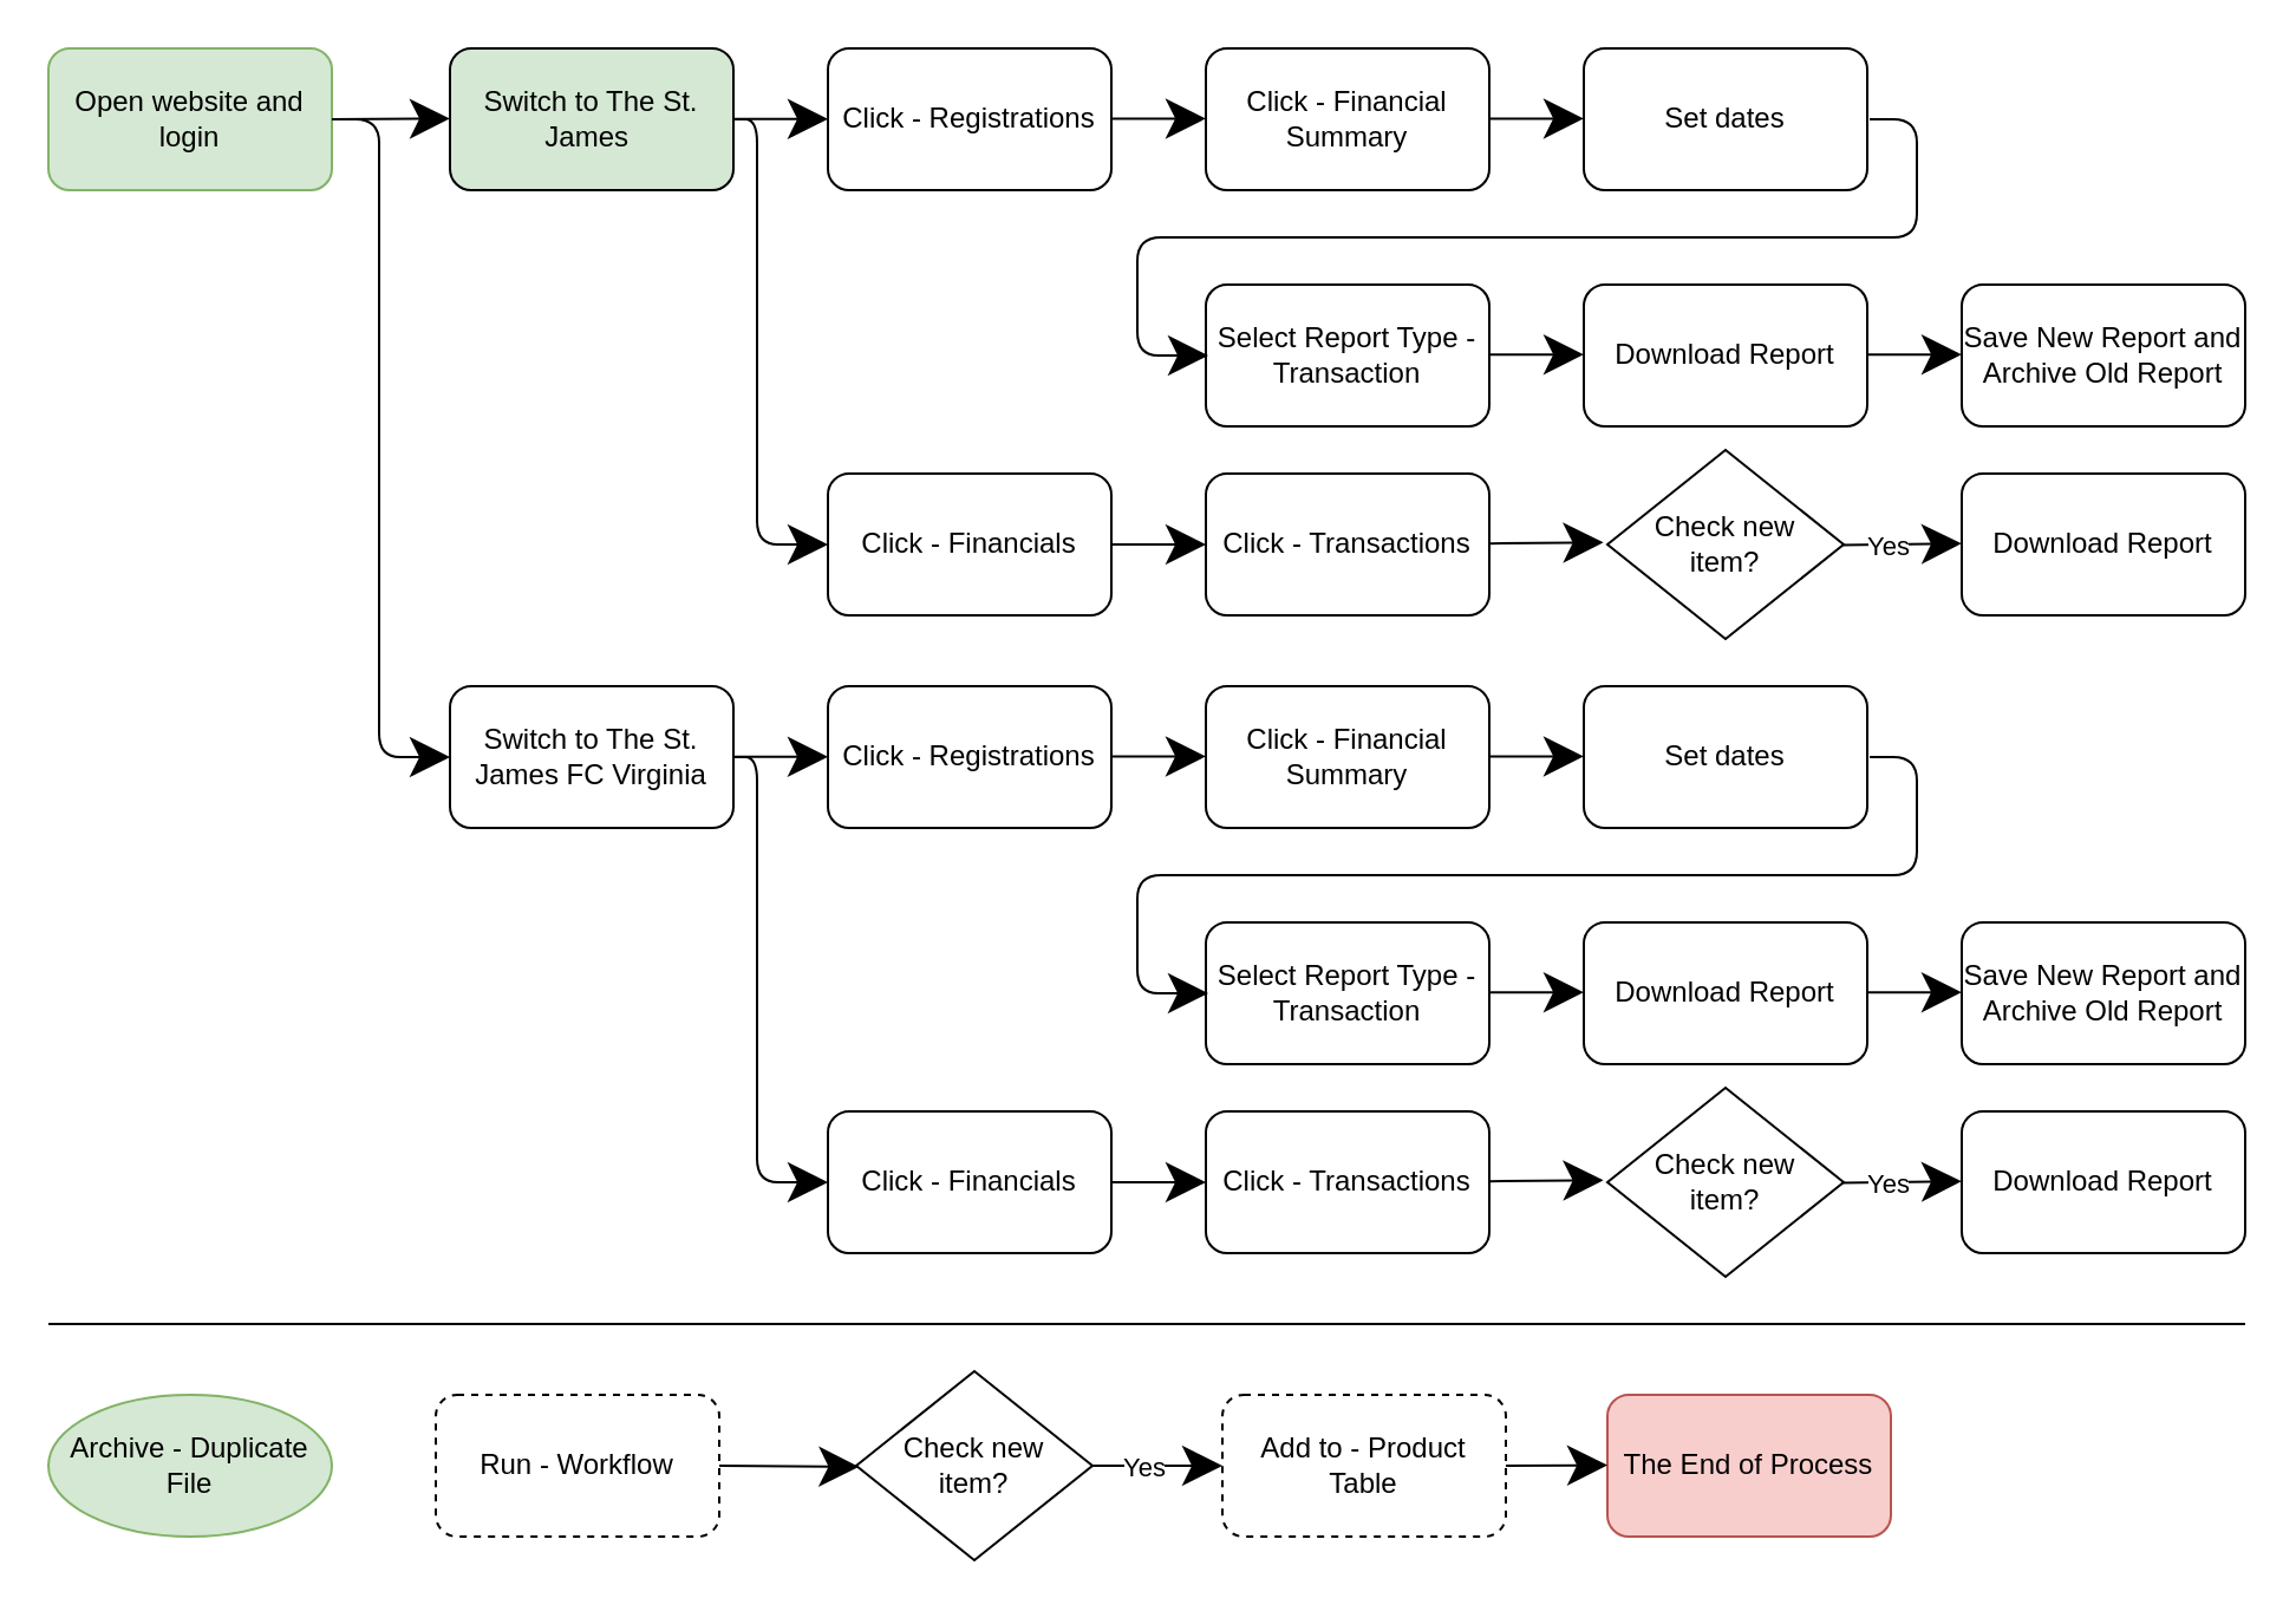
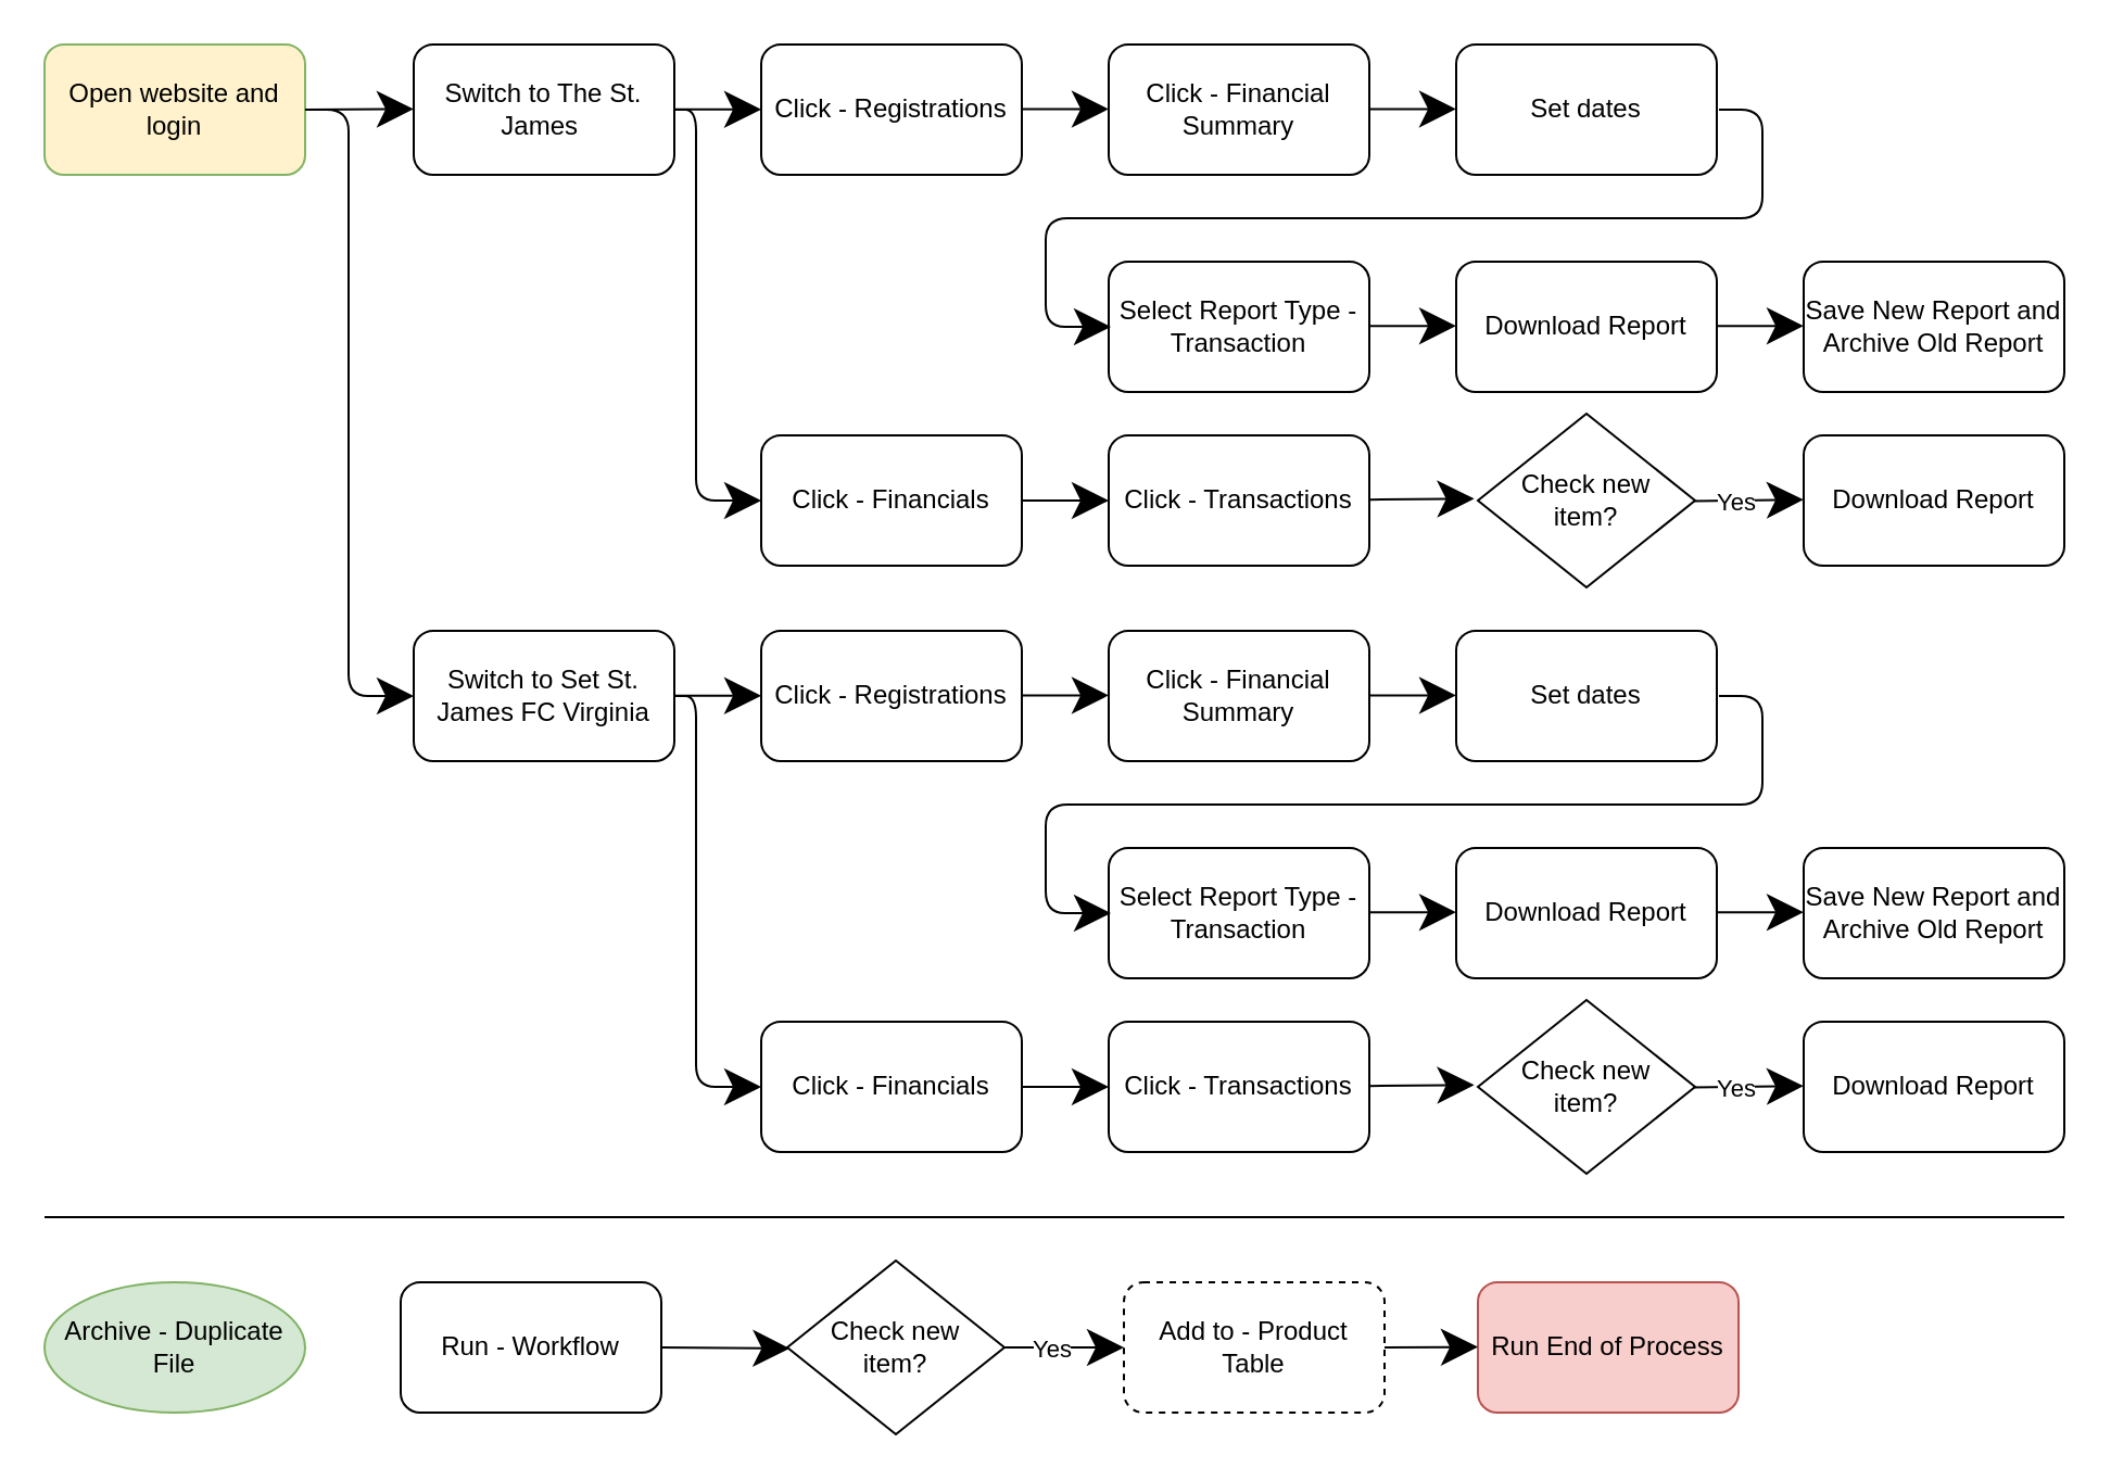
- <mxCell id="30" value="Open website and login" style="rounded=1;whiteSpace=wrap;html=1;hachureGap=4;pointerEvents=0;fillColor=#d5e8d4;strokeColor=#82b366;" vertex="1" parent="1"><mxGeometry x="20" y="20" width="120" height="60" as="geometry" /></mxCell>
+ <mxCell id="30" value="Open website and login" style="rounded=1;whiteSpace=wrap;html=1;hachureGap=4;pointerEvents=0;fillColor=#fff2cc;strokeColor=#82b366;" vertex="1" parent="1"><mxGeometry x="20" y="20" width="120" height="60" as="geometry" /></mxCell>
- <mxCell id="21" value="Switch to The St. James&amp;nbsp;" style="rounded=1;whiteSpace=wrap;html=1;hachureGap=4;pointerEvents=0;fillColor=#d5e8d4;" vertex="1" parent="1"><mxGeometry x="190" y="20" width="120" height="60" as="geometry" /></mxCell>
+ <mxCell id="21" value="Switch to The St. James&amp;nbsp;" style="rounded=1;whiteSpace=wrap;html=1;hachureGap=4;pointerEvents=0;" vertex="1" parent="1"><mxGeometry x="190" y="20" width="120" height="60" as="geometry" /></mxCell>
- <mxCell id="54" value="Switch to The St. James FC Virginia" style="rounded=1;whiteSpace=wrap;html=1;hachureGap=4;pointerEvents=0;" vertex="1" parent="1"><mxGeometry x="190" y="290" width="120" height="60" as="geometry" /></mxCell>
+ <mxCell id="54" value="Switch to Set St. James FC Virginia" style="rounded=1;whiteSpace=wrap;html=1;hachureGap=4;pointerEvents=0;" vertex="1" parent="1"><mxGeometry x="190" y="290" width="120" height="60" as="geometry" /></mxCell>
- <mxCell id="19" value="Run - Workflow" style="rounded=1;whiteSpace=wrap;html=1;hachureGap=4;pointerEvents=0;dashed=1;" vertex="1" parent="1"><mxGeometry x="184" y="590" width="120" height="60" as="geometry" /></mxCell>
+ <mxCell id="19" value="Run - Workflow" style="rounded=1;whiteSpace=wrap;html=1;hachureGap=4;pointerEvents=0;" vertex="1" parent="1"><mxGeometry x="184" y="590" width="120" height="60" as="geometry" /></mxCell>
- <mxCell id="18" value="The End of Process" style="rounded=1;whiteSpace=wrap;html=1;hachureGap=4;pointerEvents=0;fillColor=#f8cecc;strokeColor=#b85450;" vertex="1" parent="1"><mxGeometry x="680" y="590" width="120" height="60" as="geometry" /></mxCell>
+ <mxCell id="18" value="Run End of Process" style="rounded=1;whiteSpace=wrap;html=1;hachureGap=4;pointerEvents=0;fillColor=#f8cecc;strokeColor=#b85450;" vertex="1" parent="1"><mxGeometry x="680" y="590" width="120" height="60" as="geometry" /></mxCell>
